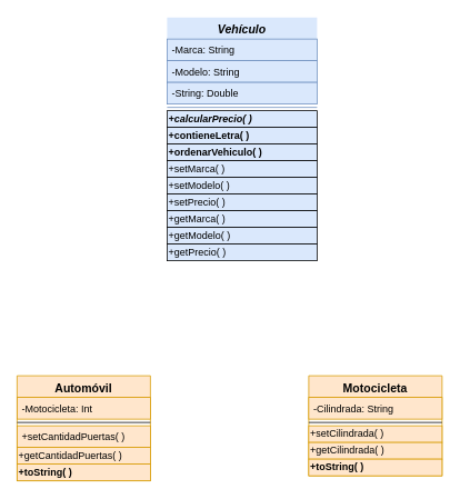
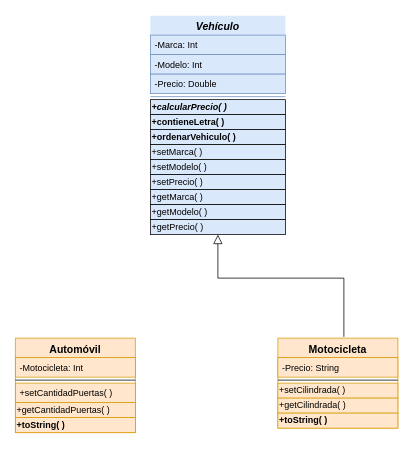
- <mxCell id="10" value="-Marca: String" style="text;align=left;verticalAlign=top;spacingLeft=4;spacingRight=4;overflow=hidden;rotatable=0;points=[[0,0.5],[1,0.5]];portConstraint=eastwest;fillColor=#dae8fc;strokeColor=#6c8ebf;rounded=0;glass=0;shadow=0;sketch=0;" parent="9" vertex="1"><mxGeometry y="26" width="180" height="26" as="geometry" /></mxCell>
+ <mxCell id="10" value="-Marca: Int" style="text;align=left;verticalAlign=top;spacingLeft=4;spacingRight=4;overflow=hidden;rotatable=0;points=[[0,0.5],[1,0.5]];portConstraint=eastwest;fillColor=#dae8fc;strokeColor=#6c8ebf;rounded=0;glass=0;shadow=0;sketch=0;" parent="9" vertex="1"><mxGeometry y="26" width="180" height="26" as="geometry" /></mxCell>
- <mxCell id="11" value="-Modelo: String" style="text;align=left;verticalAlign=top;spacingLeft=4;spacingRight=4;overflow=hidden;rotatable=0;points=[[0,0.5],[1,0.5]];portConstraint=eastwest;rounded=0;shadow=0;html=0;fillColor=#dae8fc;strokeColor=#6c8ebf;glass=0;" parent="9" vertex="1"><mxGeometry y="52" width="180" height="26" as="geometry" /></mxCell>
+ <mxCell id="11" value="-Modelo: Int" style="text;align=left;verticalAlign=top;spacingLeft=4;spacingRight=4;overflow=hidden;rotatable=0;points=[[0,0.5],[1,0.5]];portConstraint=eastwest;rounded=0;shadow=0;html=0;fillColor=#dae8fc;strokeColor=#6c8ebf;glass=0;" parent="9" vertex="1"><mxGeometry y="52" width="180" height="26" as="geometry" /></mxCell>
- <mxCell id="12" value="-String: Double" style="text;align=left;verticalAlign=top;spacingLeft=4;spacingRight=4;overflow=hidden;rotatable=0;points=[[0,0.5],[1,0.5]];portConstraint=eastwest;rounded=0;shadow=0;html=0;fillColor=#dae8fc;strokeColor=#6c8ebf;glass=0;" parent="9" vertex="1"><mxGeometry y="78" width="180" height="26" as="geometry" /></mxCell>
+ <mxCell id="12" value="-Precio: Double" style="text;align=left;verticalAlign=top;spacingLeft=4;spacingRight=4;overflow=hidden;rotatable=0;points=[[0,0.5],[1,0.5]];portConstraint=eastwest;rounded=0;shadow=0;html=0;fillColor=#dae8fc;strokeColor=#6c8ebf;glass=0;" parent="9" vertex="1"><mxGeometry y="78" width="180" height="26" as="geometry" /></mxCell>
+ <mxCell id="2" value="" style="endArrow=block;endSize=10;endFill=0;shadow=0;strokeWidth=1;rounded=0;edgeStyle=elbowEdgeStyle;elbow=vertical;exitX=0.55;exitY=-0.014;exitDx=0;exitDy=0;exitPerimeter=0;" parent="1" source="3" target="9" edge="1"><mxGeometry width="160" relative="1" as="geometry"><mxPoint x="270" y="350" as="sourcePoint" /><mxPoint x="170" y="261" as="targetPoint" /><Array as="points"><mxPoint x="420" y="370" /></Array></mxGeometry></mxCell>
- <mxCell id="4" value="-Cilindrada: String" style="text;align=left;verticalAlign=top;spacingLeft=4;spacingRight=4;overflow=hidden;rotatable=0;points=[[0,0.5],[1,0.5]];portConstraint=eastwest;fillColor=#ffe6cc;strokeColor=#d79b00;" vertex="1" parent="3"><mxGeometry y="26" width="160" height="26" as="geometry" /></mxCell>
+ <mxCell id="4" value="-Precio: String" style="text;align=left;verticalAlign=top;spacingLeft=4;spacingRight=4;overflow=hidden;rotatable=0;points=[[0,0.5],[1,0.5]];portConstraint=eastwest;fillColor=#ffe6cc;strokeColor=#d79b00;" vertex="1" parent="3"><mxGeometry y="26" width="160" height="26" as="geometry" /></mxCell>
